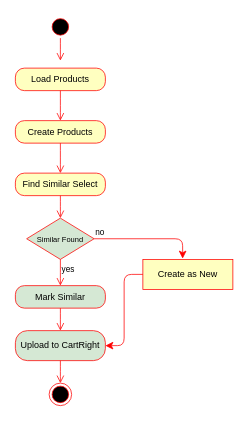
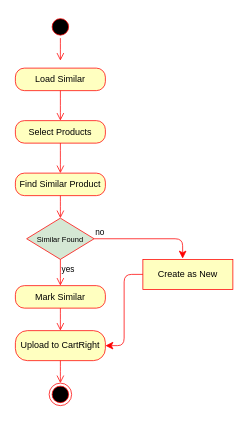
- <mxCell id="4" value="Load Products" style="rounded=1;whiteSpace=wrap;html=1;arcSize=40;fontColor=#000000;fillColor=#ffffc0;strokeColor=#ff0000;" vertex="1" parent="1"><mxGeometry x="20" y="90" width="120" height="30" as="geometry" /></mxCell>
+ <mxCell id="4" value="Load Similar" style="rounded=1;whiteSpace=wrap;html=1;arcSize=40;fontColor=#000000;fillColor=#ffffc0;strokeColor=#ff0000;" vertex="1" parent="1"><mxGeometry x="20" y="90" width="120" height="30" as="geometry" /></mxCell>
- <mxCell id="6" value="Create Products" style="rounded=1;whiteSpace=wrap;html=1;arcSize=40;fontColor=#000000;fillColor=#ffffc0;strokeColor=#ff0000;" vertex="1" parent="1"><mxGeometry x="20" y="160" width="120" height="30" as="geometry" /></mxCell>
+ <mxCell id="6" value="Select Products" style="rounded=1;whiteSpace=wrap;html=1;arcSize=40;fontColor=#000000;fillColor=#ffffc0;strokeColor=#ff0000;" vertex="1" parent="1"><mxGeometry x="20" y="160" width="120" height="30" as="geometry" /></mxCell>
- <mxCell id="8" value="Find Similar Select" style="rounded=1;whiteSpace=wrap;html=1;arcSize=40;fontColor=#000000;fillColor=#ffffc0;strokeColor=#ff0000;" vertex="1" parent="1"><mxGeometry x="20" y="230" width="120" height="30" as="geometry" /></mxCell>
+ <mxCell id="8" value="Find Similar Product" style="rounded=1;whiteSpace=wrap;html=1;arcSize=40;fontColor=#000000;fillColor=#ffffc0;strokeColor=#ff0000;" vertex="1" parent="1"><mxGeometry x="20" y="230" width="120" height="30" as="geometry" /></mxCell>
- <mxCell id="13" value="Mark Similar" style="rounded=1;whiteSpace=wrap;html=1;arcSize=40;fontColor=#000000;fillColor=#d5e8d4;strokeColor=#ff0000;" vertex="1" parent="1"><mxGeometry x="20" y="380" width="120" height="30" as="geometry" /></mxCell>
+ <mxCell id="13" value="Mark Similar" style="rounded=1;whiteSpace=wrap;html=1;arcSize=40;fontColor=#000000;fillColor=#ffffc0;strokeColor=#ff0000;" vertex="1" parent="1"><mxGeometry x="20" y="380" width="120" height="30" as="geometry" /></mxCell>
- <mxCell id="15" value="Upload to CartRight" style="rounded=1;whiteSpace=wrap;html=1;arcSize=40;fontColor=#000000;fillColor=#d5e8d4;strokeColor=#ff0000;" vertex="1" parent="1"><mxGeometry x="20" y="440" width="120" height="40" as="geometry" /></mxCell>
+ <mxCell id="15" value="Upload to CartRight" style="rounded=1;whiteSpace=wrap;html=1;arcSize=40;fontColor=#000000;fillColor=#ffffc0;strokeColor=#ff0000;" vertex="1" parent="1"><mxGeometry x="20" y="440" width="120" height="40" as="geometry" /></mxCell>
